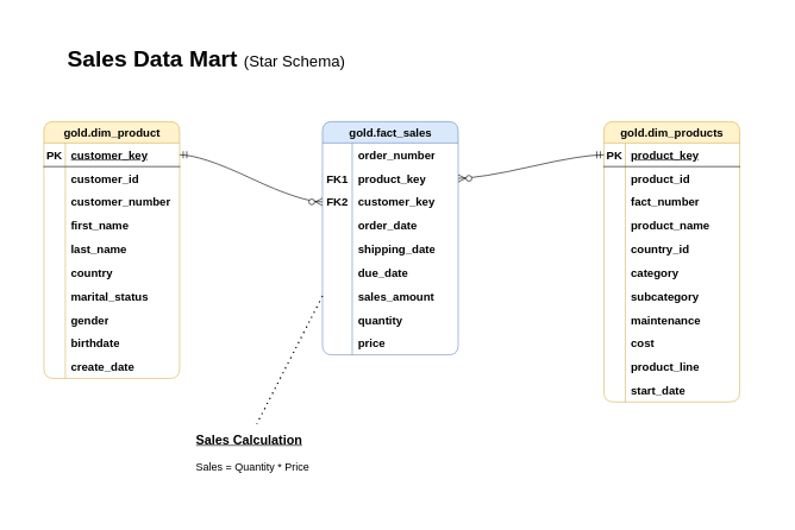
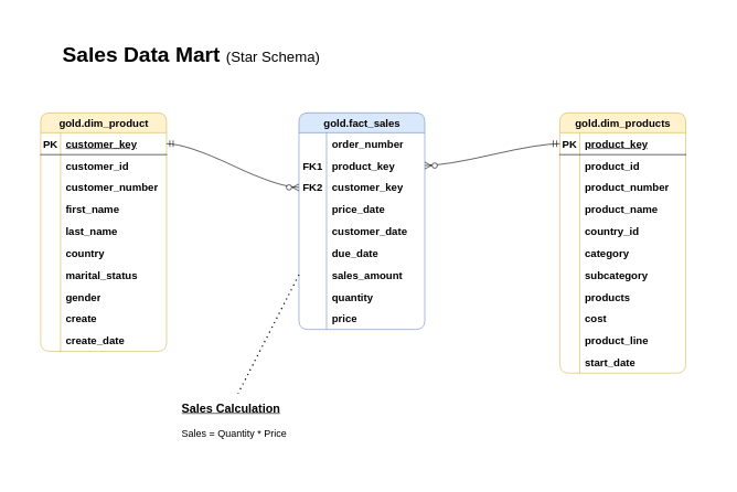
- <mxCell id="72" value="fact_number" style="shape=partialRectangle;connectable=0;fillColor=none;top=0;left=0;bottom=0;right=0;align=left;spacingLeft=6;overflow=hidden;whiteSpace=wrap;html=1;fontSize=16;fontStyle=1" vertex="1" parent="70"><mxGeometry x="30" width="160" height="33" as="geometry"><mxRectangle width="160" height="33" as="alternateBounds" /></mxGeometry></mxCell>
+ <mxCell id="72" value="product_number" style="shape=partialRectangle;connectable=0;fillColor=none;top=0;left=0;bottom=0;right=0;align=left;spacingLeft=6;overflow=hidden;whiteSpace=wrap;html=1;fontSize=16;fontStyle=1" vertex="1" parent="70"><mxGeometry x="30" width="160" height="33" as="geometry"><mxRectangle width="160" height="33" as="alternateBounds" /></mxGeometry></mxCell>
- <mxCell id="47" value="order_date" style="shape=partialRectangle;connectable=0;fillColor=none;top=0;left=0;bottom=0;right=0;align=left;spacingLeft=6;overflow=hidden;whiteSpace=wrap;html=1;fontSize=16;fontStyle=1" vertex="1" parent="45"><mxGeometry x="41.655" width="148.345" height="33" as="geometry"><mxRectangle width="148.345" height="33" as="alternateBounds" /></mxGeometry></mxCell>
+ <mxCell id="47" value="price_date" style="shape=partialRectangle;connectable=0;fillColor=none;top=0;left=0;bottom=0;right=0;align=left;spacingLeft=6;overflow=hidden;whiteSpace=wrap;html=1;fontSize=16;fontStyle=1" vertex="1" parent="45"><mxGeometry x="41.655" width="148.345" height="33" as="geometry"><mxRectangle width="148.345" height="33" as="alternateBounds" /></mxGeometry></mxCell>
- <mxCell id="50" value="shipping_date" style="shape=partialRectangle;connectable=0;fillColor=none;top=0;left=0;bottom=0;right=0;align=left;spacingLeft=6;overflow=hidden;whiteSpace=wrap;html=1;fontSize=16;fontStyle=1" vertex="1" parent="48"><mxGeometry x="41.655" width="148.345" height="33" as="geometry"><mxRectangle width="148.345" height="33" as="alternateBounds" /></mxGeometry></mxCell>
+ <mxCell id="50" value="customer_date" style="shape=partialRectangle;connectable=0;fillColor=none;top=0;left=0;bottom=0;right=0;align=left;spacingLeft=6;overflow=hidden;whiteSpace=wrap;html=1;fontSize=16;fontStyle=1" vertex="1" parent="48"><mxGeometry x="41.655" width="148.345" height="33" as="geometry"><mxRectangle width="148.345" height="33" as="alternateBounds" /></mxGeometry></mxCell>
- <mxCell id="87" value="maintenance" style="shape=partialRectangle;connectable=0;fillColor=none;top=0;left=0;bottom=0;right=0;align=left;spacingLeft=6;overflow=hidden;whiteSpace=wrap;html=1;fontSize=16;fontStyle=1" vertex="1" parent="85"><mxGeometry x="30" width="160" height="33" as="geometry"><mxRectangle width="160" height="33" as="alternateBounds" /></mxGeometry></mxCell>
+ <mxCell id="87" value="products" style="shape=partialRectangle;connectable=0;fillColor=none;top=0;left=0;bottom=0;right=0;align=left;spacingLeft=6;overflow=hidden;whiteSpace=wrap;html=1;fontSize=16;fontStyle=1" vertex="1" parent="85"><mxGeometry x="30" width="160" height="33" as="geometry"><mxRectangle width="160" height="33" as="alternateBounds" /></mxGeometry></mxCell>
- <mxCell id="31" value="birthdate" style="shape=partialRectangle;connectable=0;fillColor=none;top=0;left=0;bottom=0;right=0;align=left;spacingLeft=6;overflow=hidden;whiteSpace=wrap;html=1;fontSize=16;fontStyle=1" vertex="1" parent="29"><mxGeometry x="30" width="160" height="33" as="geometry"><mxRectangle width="160" height="33" as="alternateBounds" /></mxGeometry></mxCell>
+ <mxCell id="31" value="create" style="shape=partialRectangle;connectable=0;fillColor=none;top=0;left=0;bottom=0;right=0;align=left;spacingLeft=6;overflow=hidden;whiteSpace=wrap;html=1;fontSize=16;fontStyle=1" vertex="1" parent="29"><mxGeometry x="30" width="160" height="33" as="geometry"><mxRectangle width="160" height="33" as="alternateBounds" /></mxGeometry></mxCell>
